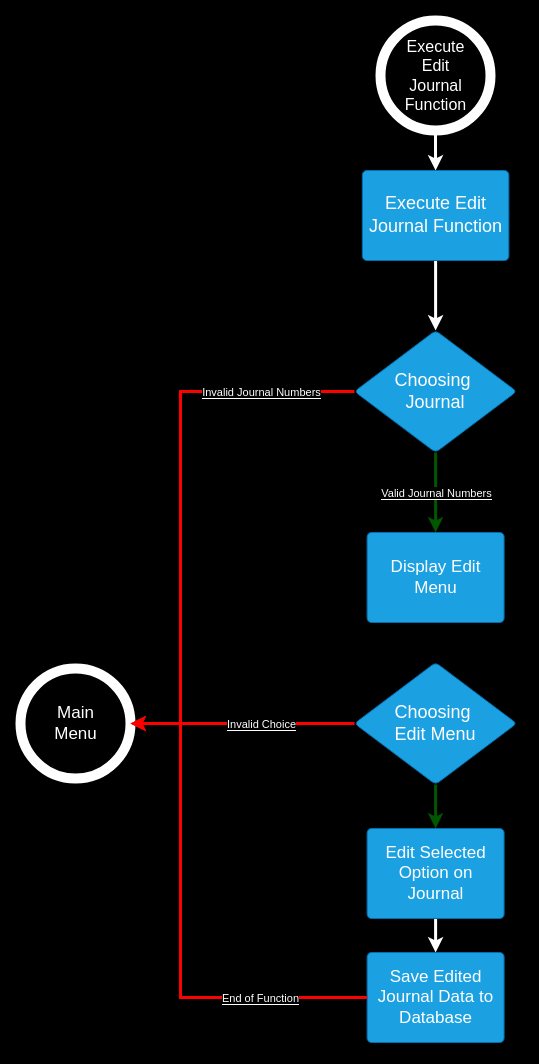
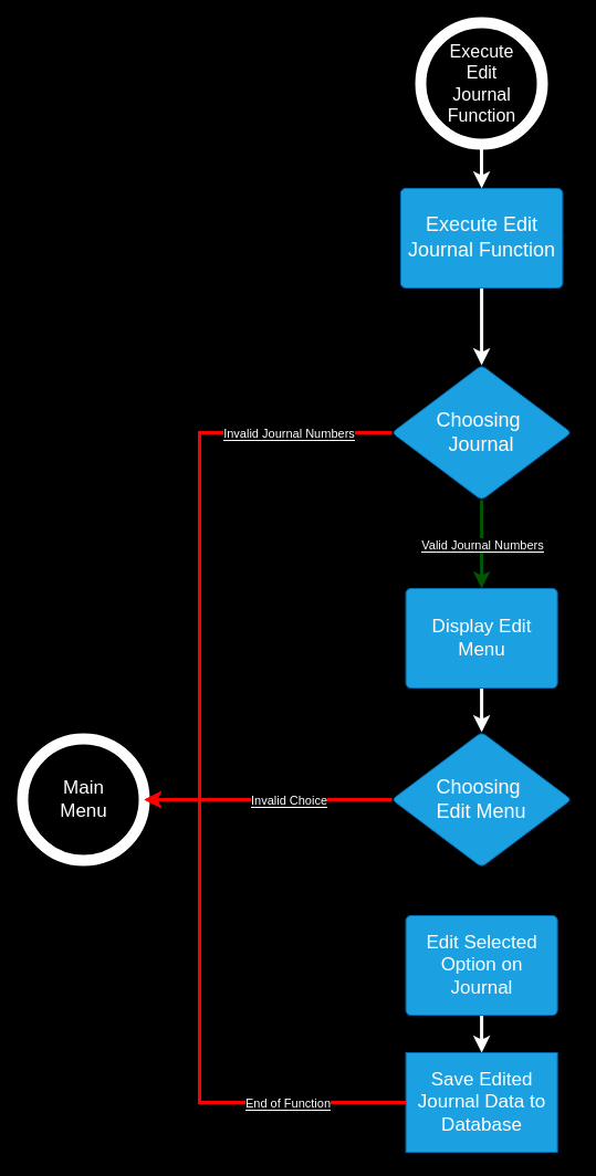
+ <mxCell id="9" style="edgeStyle=orthogonalEdgeStyle;rounded=0;orthogonalLoop=1;jettySize=auto;html=1;exitX=0.5;exitY=1;exitDx=0;exitDy=0;entryX=0.5;entryY=0;entryDx=0;entryDy=0;strokeColor=#FFFFFF;strokeWidth=3;" edge="1" parent="1" source="10" target="12"><mxGeometry relative="1" as="geometry" /></mxCell>
- <mxCell id="11" style="edgeStyle=orthogonalEdgeStyle;rounded=0;orthogonalLoop=1;jettySize=auto;html=1;exitX=0.5;exitY=1;exitDx=0;exitDy=0;entryX=0.5;entryY=0;entryDx=0;entryDy=0;fillColor=#008a00;strokeColor=#005700;strokeWidth=3;" edge="1" parent="1" source="12" target="14"><mxGeometry relative="1" as="geometry" /></mxCell>
- <mxCell id="15" value="Save Edited Journal Data to Database" style="html=1;overflow=block;blockSpacing=1;whiteSpace=wrap;fontSize=17;spacing=3.8;strokeColor=#006EAF;rounded=1;absoluteArcSize=1;arcSize=9;fillColor=#1ba1e2;strokeWidth=NaN;lucidId=xdbvFR-ZrNtJ;fontColor=#ffffff;" vertex="1" parent="1"><mxGeometry x="366.6" y="952" width="137" height="90" as="geometry" /></mxCell>
+ <mxCell id="15" value="Save Edited Journal Data to Database" style="html=1;overflow=block;blockSpacing=1;whiteSpace=wrap;fontSize=17;spacing=3.8;strokeColor=#006EAF;absoluteArcSize=1;arcSize=9;fillColor=#1ba1e2;strokeWidth=NaN;lucidId=xdbvFR-ZrNtJ;fontColor=#ffffff;rounded=0;" vertex="1" parent="1"><mxGeometry x="366.6" y="952" width="137" height="90" as="geometry" /></mxCell>
